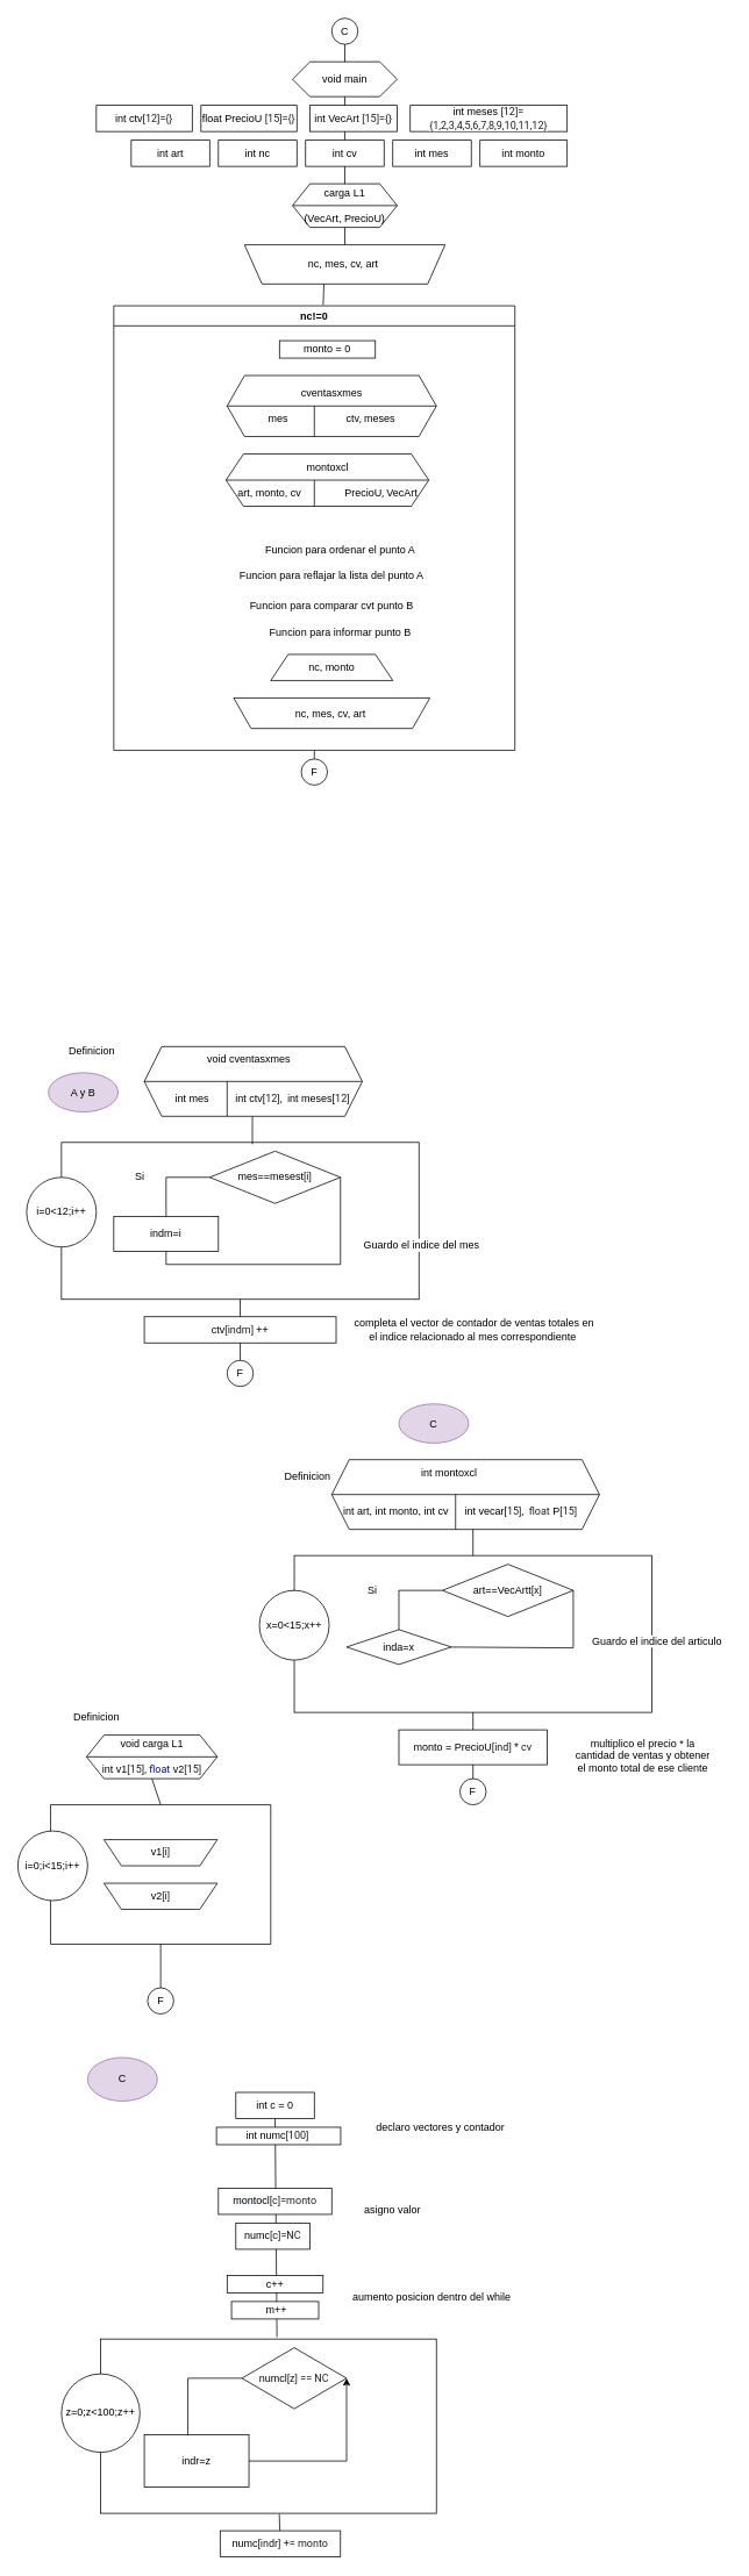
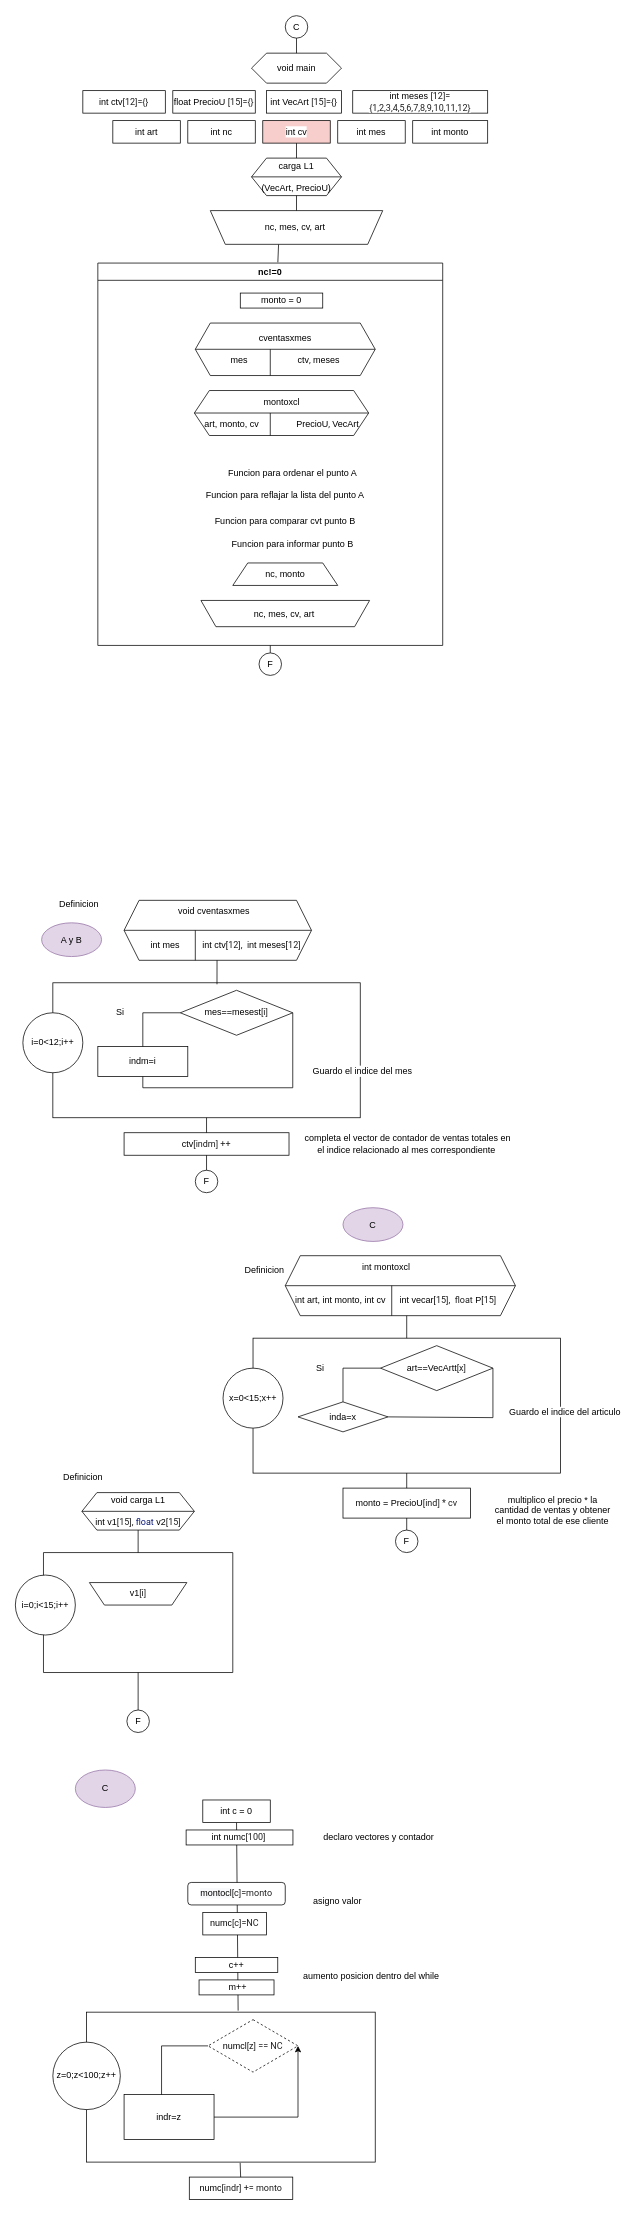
- <mxCell id="20" value="" style="endArrow=none;html=1;rounded=0;fontSize=12;entryX=0.5;entryY=1;entryDx=0;entryDy=0;exitX=0.5;exitY=0;exitDx=0;exitDy=0;" edge="1" parent="1" source="6" target="8"><mxGeometry width="50" height="50" relative="1" as="geometry"><mxPoint x="490" y="420" as="sourcePoint" /><mxPoint x="540" y="370" as="targetPoint" /></mxGeometry></mxCell>
+ <mxCell id="20" value="" style="endArrow=none;html=1;rounded=0;fontSize=12;exitX=0.5;exitY=0;exitDx=0;exitDy=0;" edge="1" parent="1" source="6" target="22"><mxGeometry width="50" height="50" relative="1" as="geometry"><mxPoint x="490" y="420" as="sourcePoint" /><mxPoint x="540" y="370" as="targetPoint" /></mxGeometry></mxCell>
- <mxCell id="22" value="int cv" style="rounded=0;whiteSpace=wrap;html=1;labelBackgroundColor=#FFFFFF;fontSize=12;fontColor=#000000;" vertex="1" parent="1"><mxGeometry x="350" y="160" width="90" height="30" as="geometry" /></mxCell>
+ <mxCell id="22" value="int cv" style="rounded=0;whiteSpace=wrap;html=1;labelBackgroundColor=#FFFFFF;fontSize=12;fontColor=#000000;fillColor=#f8cecc;" vertex="1" parent="1"><mxGeometry x="350" y="160" width="90" height="30" as="geometry" /></mxCell>
- <mxCell id="9" value="void carga L1&lt;br&gt;&lt;br&gt;int v1&lt;span style=&quot;color: rgb(31, 31, 31); font-family: &amp;quot;Google Sans&amp;quot;, &amp;quot;Google Sans Text&amp;quot;, Roboto, sans-serif; text-align: left; background-color: rgb(255, 255, 255);&quot;&gt;[15]&lt;/span&gt;&lt;span style=&quot;color: rgb(31, 31, 31); font-family: &amp;quot;Google Sans&amp;quot;, &amp;quot;Google Sans Text&amp;quot;, Roboto, sans-serif; text-align: left; background-color: rgb(255, 255, 255);&quot;&gt;, &lt;/span&gt;&lt;span style=&quot;font-family: &amp;quot;Google Sans&amp;quot;, &amp;quot;Google Sans Text&amp;quot;, Roboto, sans-serif; text-align: left; background-color: rgb(255, 255, 255);&quot;&gt;&lt;font color=&quot;#071673&quot;&gt;float&lt;/font&gt;&lt;/span&gt;&amp;nbsp;v2&lt;span style=&quot;color: rgb(31, 31, 31); font-family: &amp;quot;Google Sans&amp;quot;, &amp;quot;Google Sans Text&amp;quot;, Roboto, sans-serif; text-align: left; background-color: rgb(255, 255, 255);&quot;&gt;[15]&lt;/span&gt;" style="shape=hexagon;perimeter=hexagonPerimeter2;whiteSpace=wrap;html=1;fixedSize=1;fontSize=12;" vertex="1" parent="1"><mxGeometry x="98.75" y="1990" width="150" height="50" as="geometry" /></mxCell>
+ <mxCell id="9" value="void carga L1&lt;br&gt;&lt;br&gt;int v1&lt;span style=&quot;color: rgb(31, 31, 31); font-family: &amp;quot;Google Sans&amp;quot;, &amp;quot;Google Sans Text&amp;quot;, Roboto, sans-serif; text-align: left; background-color: rgb(255, 255, 255);&quot;&gt;[15]&lt;/span&gt;&lt;span style=&quot;color: rgb(31, 31, 31); font-family: &amp;quot;Google Sans&amp;quot;, &amp;quot;Google Sans Text&amp;quot;, Roboto, sans-serif; text-align: left; background-color: rgb(255, 255, 255);&quot;&gt;, &lt;/span&gt;&lt;span style=&quot;font-family: &amp;quot;Google Sans&amp;quot;, &amp;quot;Google Sans Text&amp;quot;, Roboto, sans-serif; text-align: left; background-color: rgb(255, 255, 255);&quot;&gt;&lt;font color=&quot;#071673&quot;&gt;float&lt;/font&gt;&lt;/span&gt;&amp;nbsp;v2&lt;span style=&quot;color: rgb(31, 31, 31); font-family: &amp;quot;Google Sans&amp;quot;, &amp;quot;Google Sans Text&amp;quot;, Roboto, sans-serif; text-align: left; background-color: rgb(255, 255, 255);&quot;&gt;[15]&lt;/span&gt;" style="shape=hexagon;perimeter=hexagonPerimeter2;whiteSpace=wrap;html=1;fixedSize=1;fontSize=12;" vertex="1" parent="1"><mxGeometry x="108.75" y="1990" width="150" height="50" as="geometry" /></mxCell>
- <mxCell id="12" value="&lt;span style=&quot;&quot;&gt;v2&lt;/span&gt;&lt;span style=&quot;color: rgb(31, 31, 31); font-family: &amp;quot;Google Sans&amp;quot;, &amp;quot;Google Sans Text&amp;quot;, Roboto, sans-serif; text-align: left; background-color: rgb(255, 255, 255);&quot;&gt;[i]&lt;/span&gt;" style="shape=trapezoid;perimeter=trapezoidPerimeter;whiteSpace=wrap;html=1;fixedSize=1;fontSize=12;flipV=1;" vertex="1" parent="10"><mxGeometry x="61.25" y="90" width="130" height="30" as="geometry" /></mxCell>
- <mxCell id="106" value="declaro vectores y contador" style="text;html=1;strokeColor=none;fillColor=none;align=center;verticalAlign=middle;whiteSpace=wrap;rounded=0;labelBackgroundColor=none;fontSize=12;fontColor=#000000;" vertex="1" parent="1"><mxGeometry x="410" y="2425" width="190" height="30" as="geometry" /></mxCell>
+ <mxCell id="106" value="declaro vectores y contador" style="text;html=1;strokeColor=none;fillColor=none;align=center;verticalAlign=middle;whiteSpace=wrap;rounded=0;labelBackgroundColor=none;fontSize=12;fontColor=#000000;" vertex="1" parent="1"><mxGeometry x="410" y="2435" width="190" height="30" as="geometry" /></mxCell>
- <mxCell id="105" value="&lt;div style=&quot;text-align: center;&quot;&gt;&lt;span style=&quot;text-align: left; background-color: rgb(248, 249, 250);&quot;&gt;montocl&lt;/span&gt;&lt;span style=&quot;background-color: rgb(255, 255, 255); color: rgb(31, 31, 31); font-family: &amp;quot;Google Sans&amp;quot;, &amp;quot;Google Sans Text&amp;quot;, Roboto, sans-serif; text-align: left;&quot;&gt;[c]=monto&lt;/span&gt;&lt;/div&gt;" style="rounded=0;whiteSpace=wrap;html=1;labelBackgroundColor=none;fontSize=12;fontColor=#000000;fillColor=default;gradientColor=none;" vertex="1" parent="1"><mxGeometry x="250" y="2510" width="130" height="30" as="geometry" /></mxCell>
+ <mxCell id="105" value="&lt;div style=&quot;text-align: center;&quot;&gt;&lt;span style=&quot;text-align: left; background-color: rgb(248, 249, 250);&quot;&gt;montocl&lt;/span&gt;&lt;span style=&quot;background-color: rgb(255, 255, 255); color: rgb(31, 31, 31); font-family: &amp;quot;Google Sans&amp;quot;, &amp;quot;Google Sans Text&amp;quot;, Roboto, sans-serif; text-align: left;&quot;&gt;[c]=monto&lt;/span&gt;&lt;/div&gt;" style="whiteSpace=wrap;html=1;labelBackgroundColor=none;fontSize=12;fontColor=#000000;fillColor=default;gradientColor=none;rounded=1;" vertex="1" parent="1"><mxGeometry x="250" y="2510" width="130" height="30" as="geometry" /></mxCell>
- <mxCell id="97" value="&lt;span style=&quot;&quot;&gt;numcl&lt;/span&gt;&lt;span style=&quot;color: rgb(31, 31, 31); font-family: &amp;quot;Google Sans&amp;quot;, &amp;quot;Google Sans Text&amp;quot;, Roboto, sans-serif; text-align: left; background-color: rgb(255, 255, 255);&quot;&gt;[z] == NC&lt;/span&gt;" style="rhombus;whiteSpace=wrap;html=1;labelBackgroundColor=none;fontSize=12;fontColor=#000000;fillColor=default;gradientColor=none;" vertex="1" parent="1"><mxGeometry x="277" y="2693" width="120" height="70" as="geometry" /></mxCell>
+ <mxCell id="97" value="&lt;span style=&quot;&quot;&gt;numcl&lt;/span&gt;&lt;span style=&quot;color: rgb(31, 31, 31); font-family: &amp;quot;Google Sans&amp;quot;, &amp;quot;Google Sans Text&amp;quot;, Roboto, sans-serif; text-align: left; background-color: rgb(255, 255, 255);&quot;&gt;[z] == NC&lt;/span&gt;" style="rhombus;whiteSpace=wrap;html=1;labelBackgroundColor=none;fontSize=12;fontColor=#000000;fillColor=default;gradientColor=none;dashed=1;" vertex="1" parent="1"><mxGeometry x="277" y="2693" width="120" height="70" as="geometry" /></mxCell>
